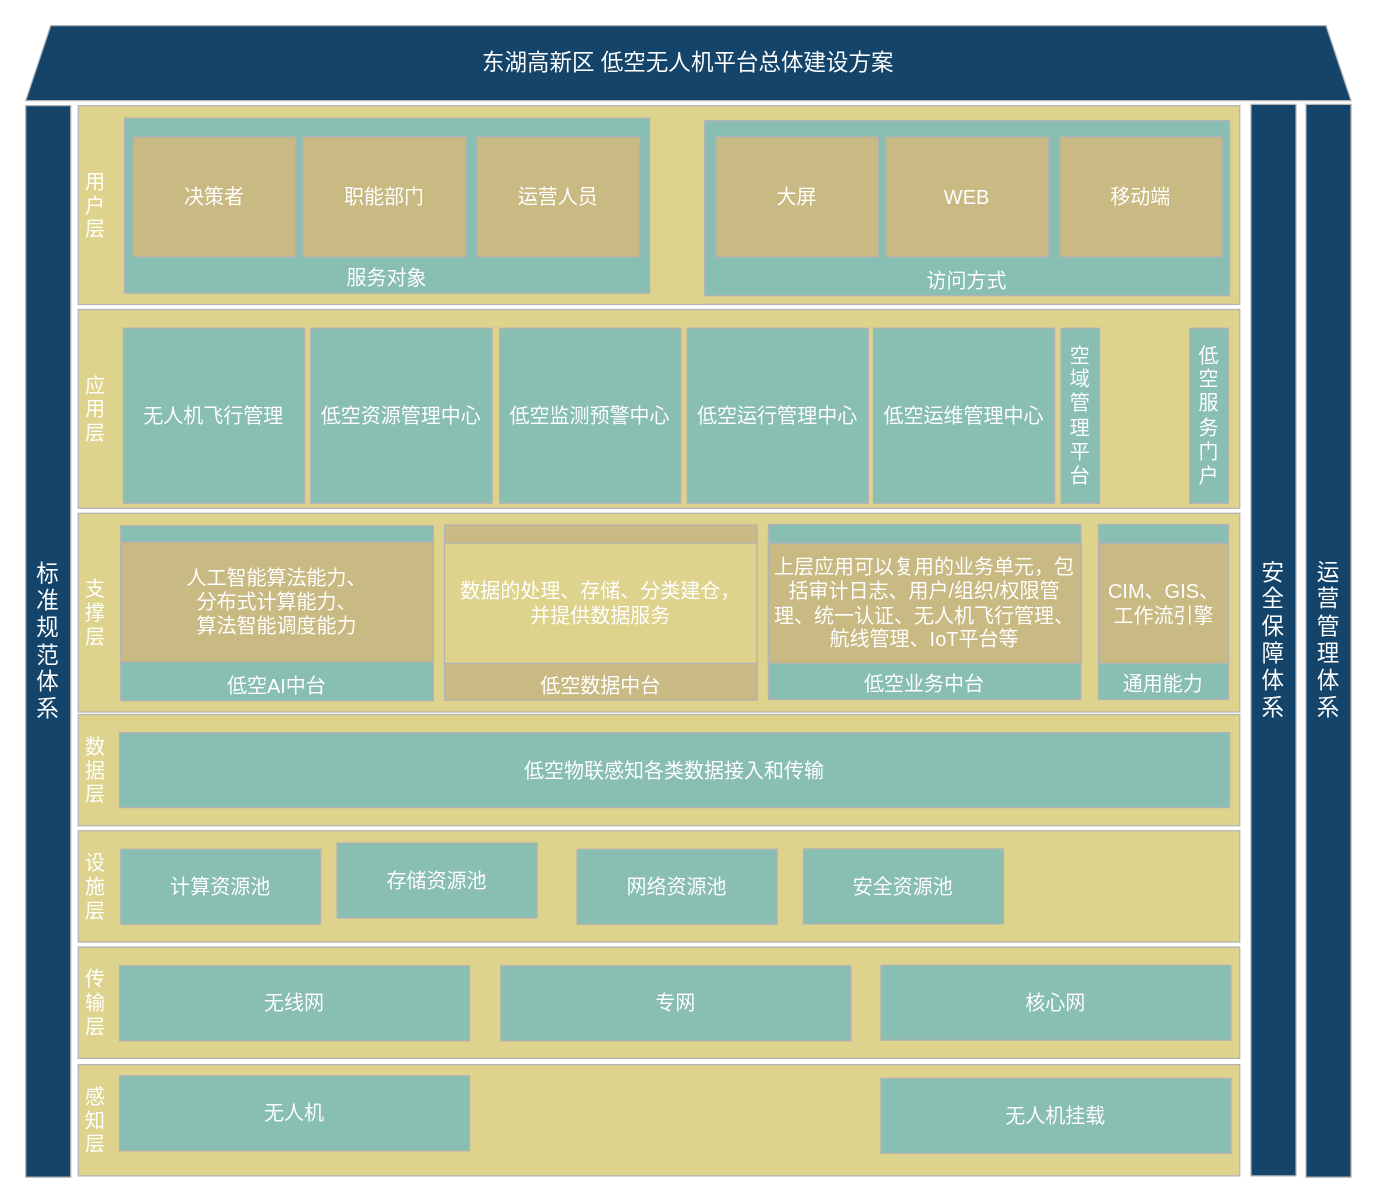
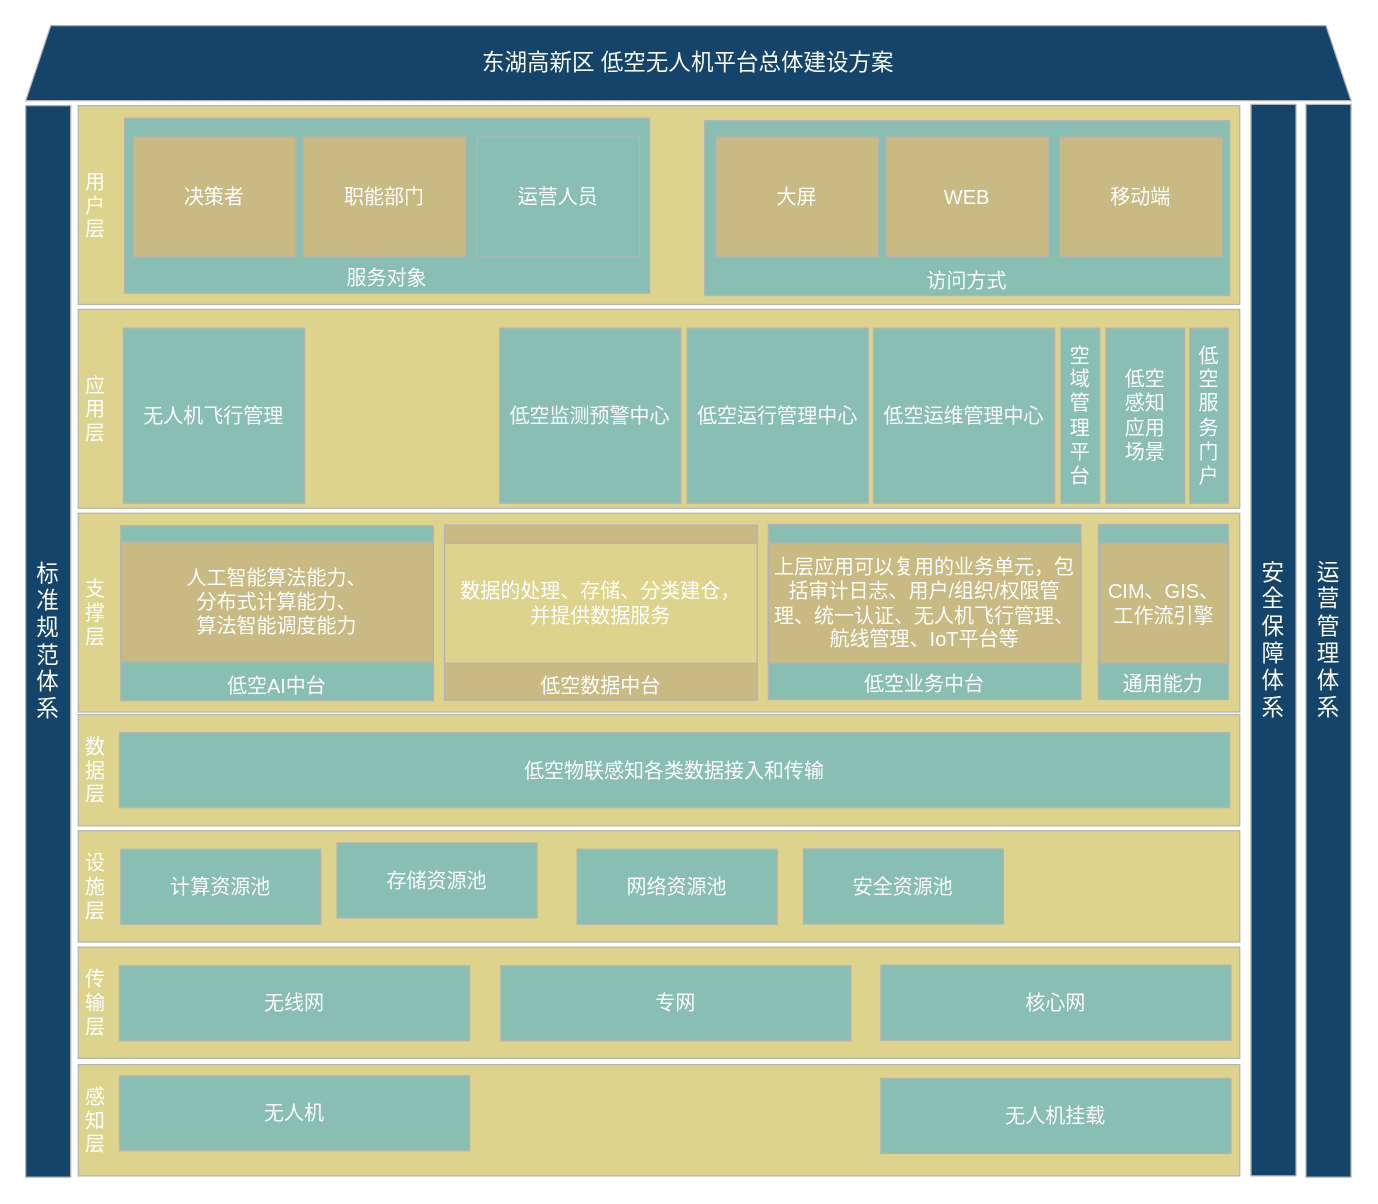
- <mxCell id="40" value="运营人员" style="rounded=0;whiteSpace=wrap;html=1;strokeColor=#B3B3B3;fontFamily=Helvetica;fontSize=16;fillColor=#c9ba83;fontColor=#FFFFFF;glass=0;shadow=0;" parent="1" vertex="1"><mxGeometry x="381" y="109" width="130" height="96" as="geometry" /></mxCell>
+ <mxCell id="40" value="运营人员" style="rounded=0;whiteSpace=wrap;html=1;strokeColor=#B3B3B3;fontFamily=Helvetica;fontSize=16;fillColor=#89beb2;fontColor=#FFFFFF;glass=0;shadow=0;" parent="1" vertex="1"><mxGeometry x="381" y="109" width="130" height="96" as="geometry" /></mxCell>
- <mxCell id="33" value="低空资源管理中心" style="rounded=0;whiteSpace=wrap;html=1;strokeColor=#B3B3B3;fontFamily=Helvetica;fontSize=16;fillColor=#89beb2;fontColor=#FFFFFF;glass=0;shadow=0;verticalAlign=middle;" parent="1" vertex="1"><mxGeometry x="248" y="262" width="145" height="140" as="geometry" /></mxCell>
+ <mxCell id="19" value="低空&lt;br&gt;感知&lt;br&gt;应用&lt;br&gt;场景" style="rounded=0;whiteSpace=wrap;html=1;strokeColor=#B3B3B3;fontFamily=Helvetica;fontSize=16;fillColor=#89beb2;fontColor=#FFFFFF;glass=0;shadow=0;" parent="1" vertex="1"><mxGeometry x="884" y="262" width="63" height="140" as="geometry" /></mxCell>
